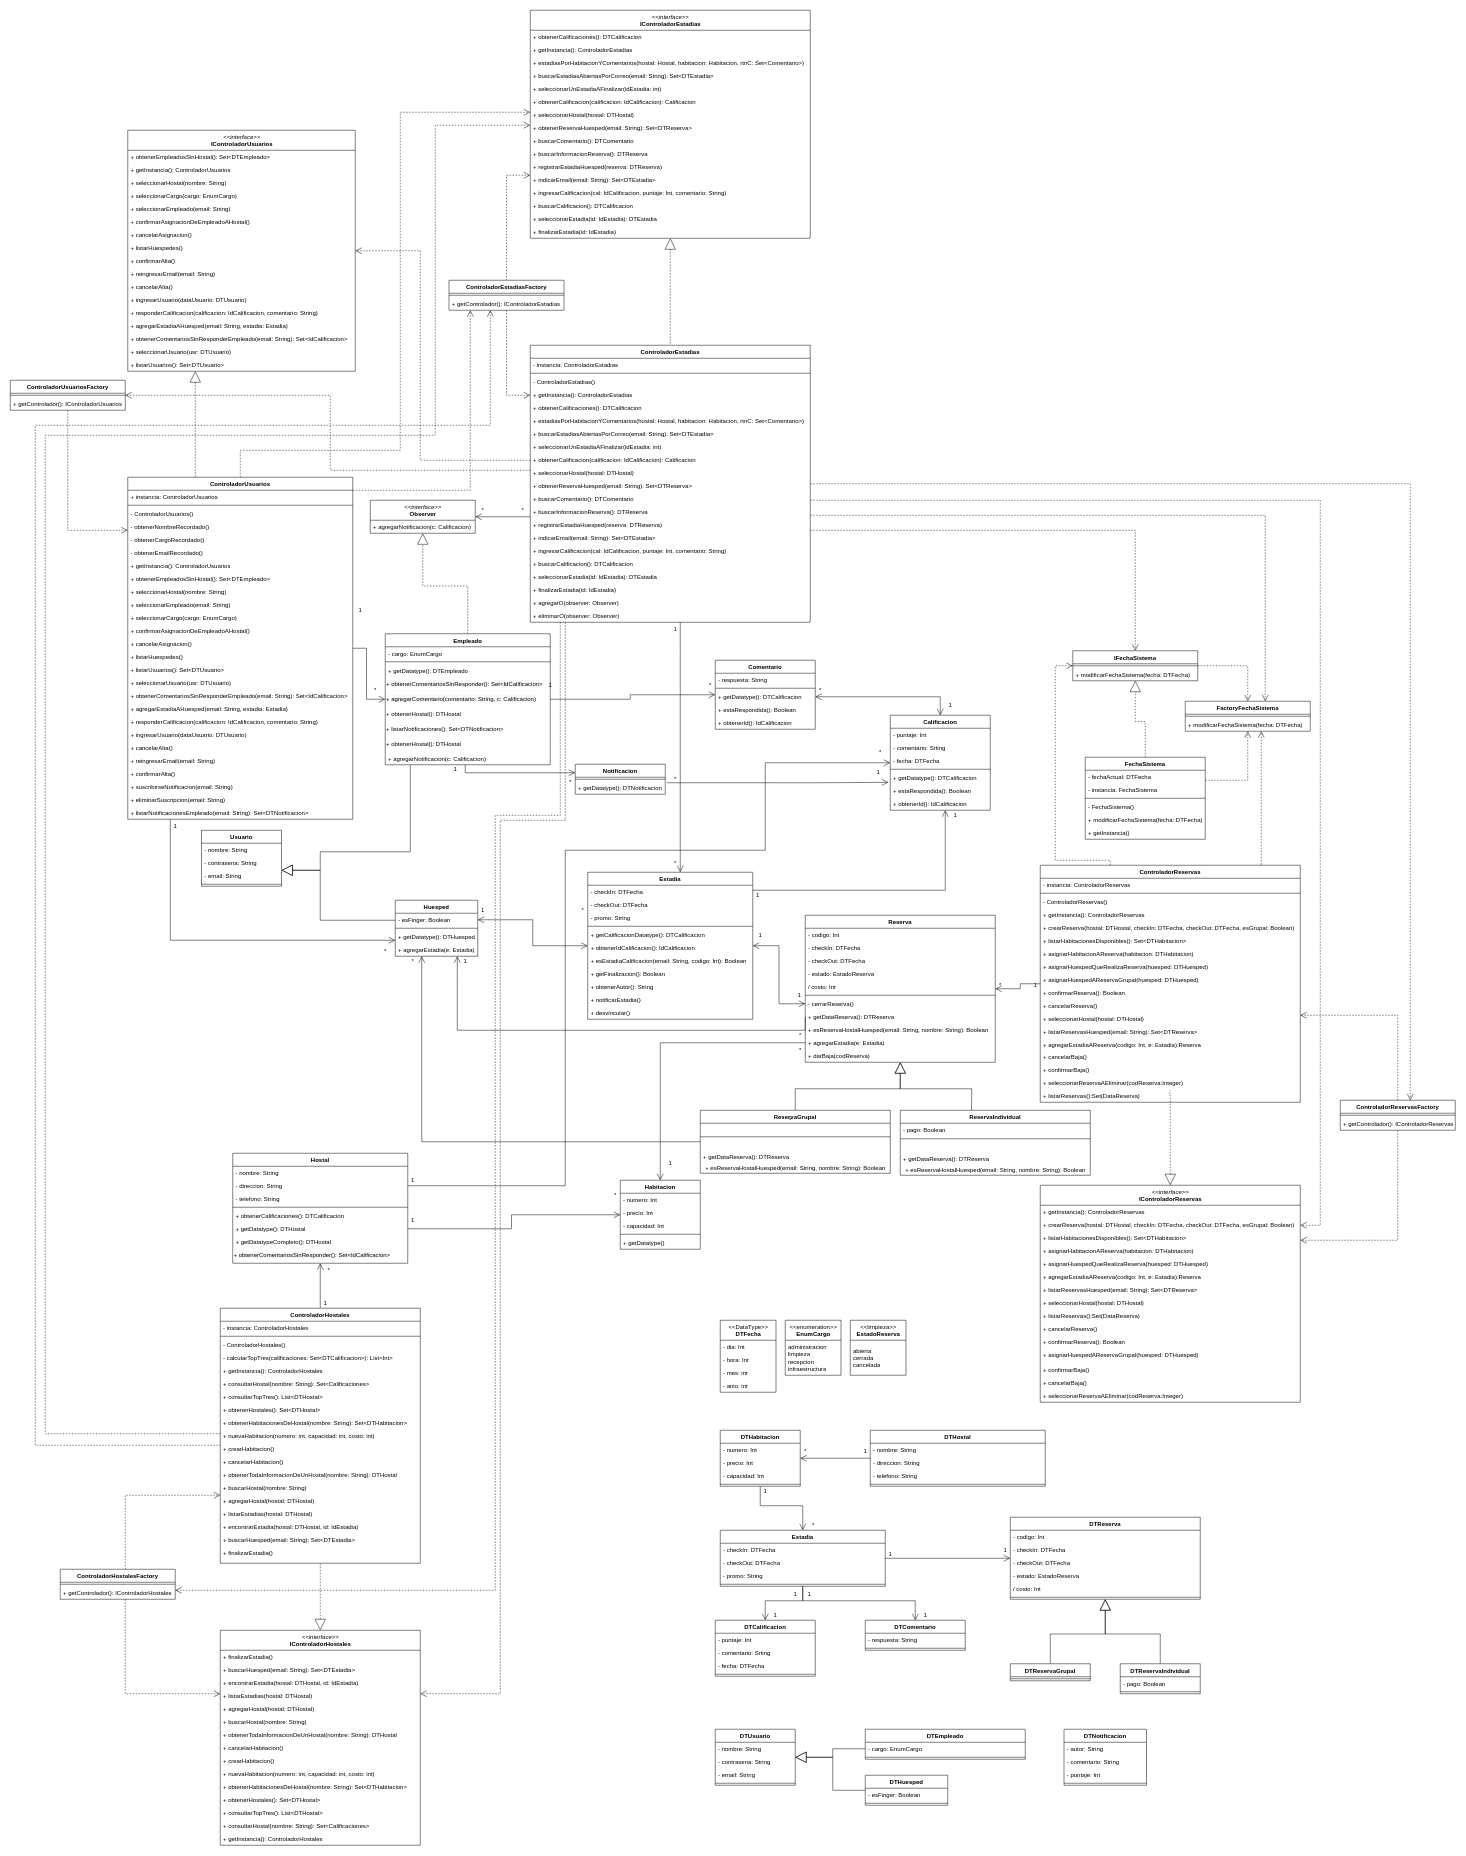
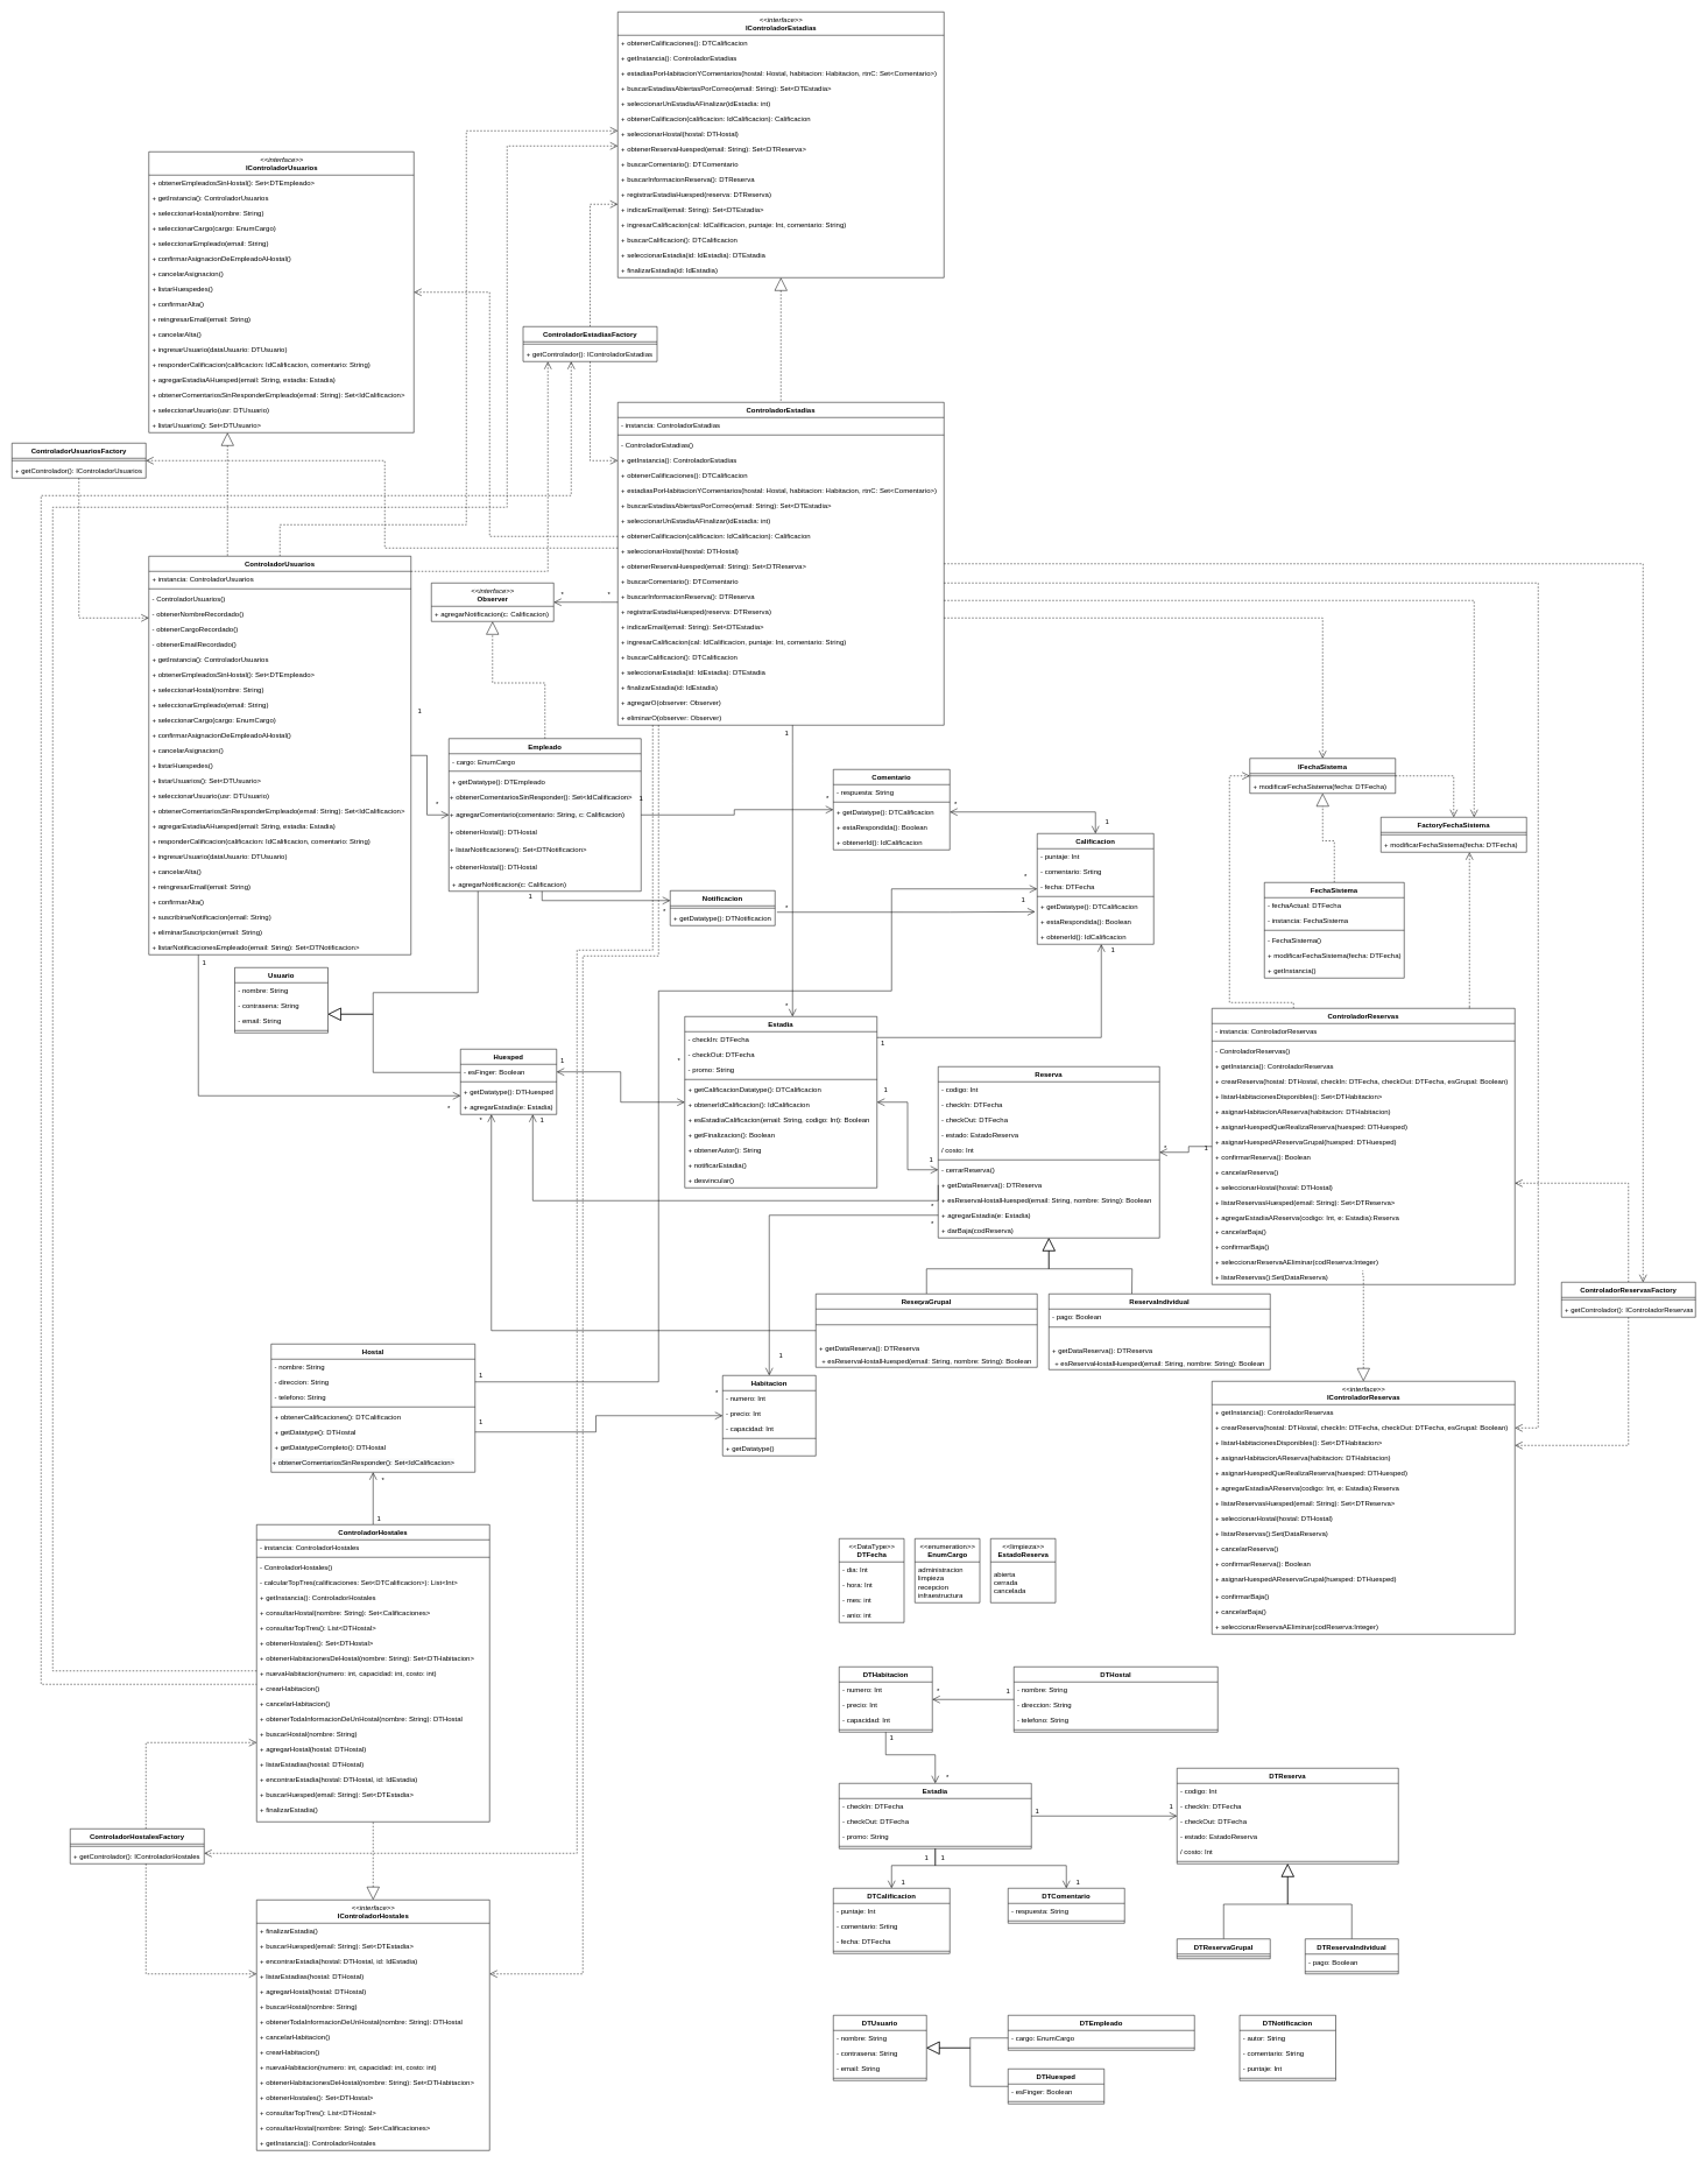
- <mxCell id="406" style="edgeStyle=orthogonalEdgeStyle;rounded=0;orthogonalLoop=1;jettySize=auto;html=1;dashed=1;startArrow=none;startFill=0;endArrow=open;endFill=0;startSize=20;endSize=11;" edge="1" parent="1" source="407" target="418"><mxGeometry relative="1" as="geometry"><Array as="points"><mxPoint x="2495" y="1560" /></Array></mxGeometry></mxCell>
